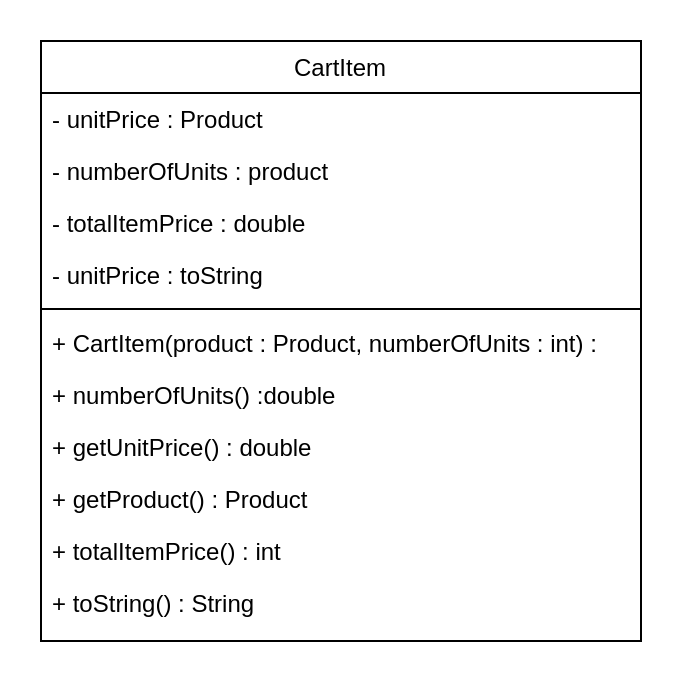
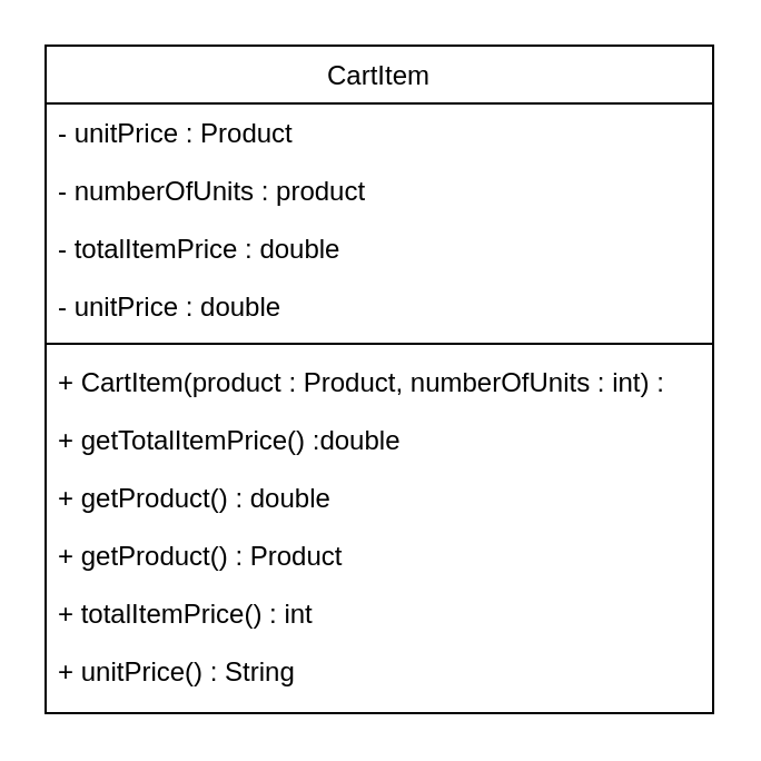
- <mxCell id="6" value="- unitPrice : toString" style="text;align=left;verticalAlign=top;spacingLeft=4;spacingRight=4;overflow=hidden;rotatable=0;points=[[0,0.5],[1,0.5]];portConstraint=eastwest;" parent="2" vertex="1"><mxGeometry y="104" width="300" height="26" as="geometry" /></mxCell>
+ <mxCell id="6" value="- unitPrice : double" style="text;align=left;verticalAlign=top;spacingLeft=4;spacingRight=4;overflow=hidden;rotatable=0;points=[[0,0.5],[1,0.5]];portConstraint=eastwest;" parent="2" vertex="1"><mxGeometry y="104" width="300" height="26" as="geometry" /></mxCell>
- <mxCell id="9" value="+ numberOfUnits() :double" style="text;align=left;verticalAlign=top;spacingLeft=4;spacingRight=4;overflow=hidden;rotatable=0;points=[[0,0.5],[1,0.5]];portConstraint=eastwest;" parent="2" vertex="1"><mxGeometry y="164" width="300" height="26" as="geometry" /></mxCell>
+ <mxCell id="9" value="+ getTotalItemPrice() :double" style="text;align=left;verticalAlign=top;spacingLeft=4;spacingRight=4;overflow=hidden;rotatable=0;points=[[0,0.5],[1,0.5]];portConstraint=eastwest;" parent="2" vertex="1"><mxGeometry y="164" width="300" height="26" as="geometry" /></mxCell>
- <mxCell id="10" value="+ getUnitPrice() : double" style="text;align=left;verticalAlign=top;spacingLeft=4;spacingRight=4;overflow=hidden;rotatable=0;points=[[0,0.5],[1,0.5]];portConstraint=eastwest;" parent="2" vertex="1"><mxGeometry y="190" width="300" height="26" as="geometry" /></mxCell>
+ <mxCell id="10" value="+ getProduct() : double" style="text;align=left;verticalAlign=top;spacingLeft=4;spacingRight=4;overflow=hidden;rotatable=0;points=[[0,0.5],[1,0.5]];portConstraint=eastwest;" parent="2" vertex="1"><mxGeometry y="190" width="300" height="26" as="geometry" /></mxCell>
- <mxCell id="13" value="+ toString() : String" style="text;align=left;verticalAlign=top;spacingLeft=4;spacingRight=4;overflow=hidden;rotatable=0;points=[[0,0.5],[1,0.5]];portConstraint=eastwest;" parent="2" vertex="1"><mxGeometry y="268" width="300" height="26" as="geometry" /></mxCell>
+ <mxCell id="13" value="+ unitPrice() : String" style="text;align=left;verticalAlign=top;spacingLeft=4;spacingRight=4;overflow=hidden;rotatable=0;points=[[0,0.5],[1,0.5]];portConstraint=eastwest;" parent="2" vertex="1"><mxGeometry y="268" width="300" height="26" as="geometry" /></mxCell>
